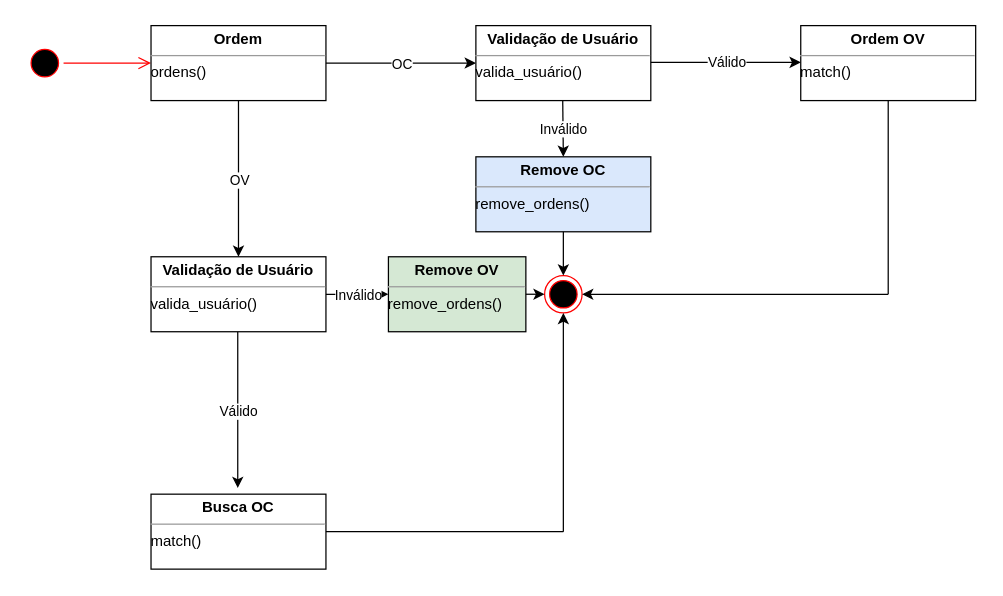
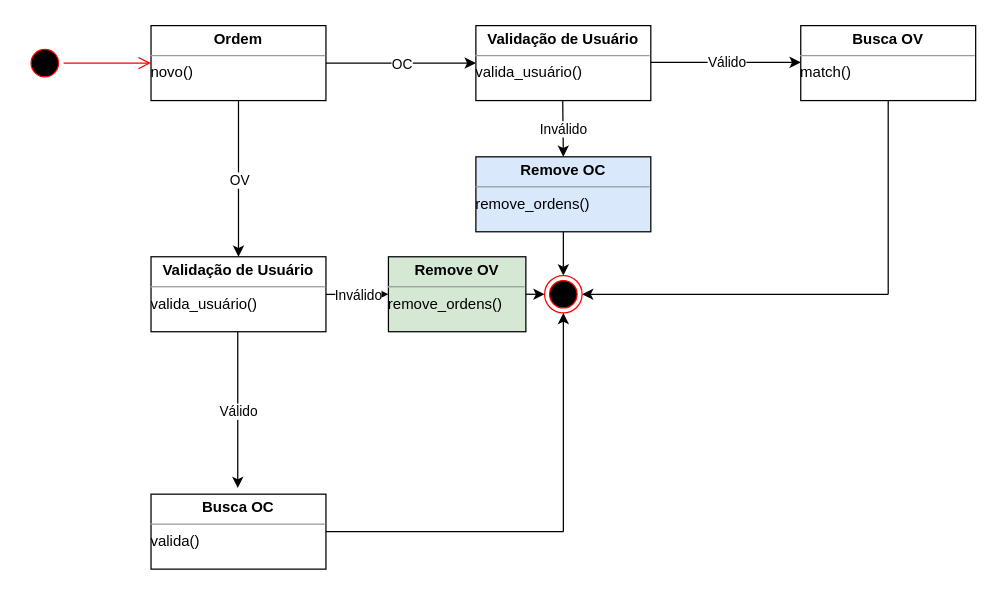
- <mxCell id="4" value="&lt;p style=&quot;margin:0px;margin-top:4px;text-align:center;&quot;&gt;&lt;b&gt;Ordem&lt;/b&gt;&lt;/p&gt;&lt;hr size=&quot;1&quot;&gt;&lt;div style=&quot;height:2px;&quot;&gt;ordens()&lt;/div&gt;" style="verticalAlign=top;align=left;overflow=fill;fontSize=12;fontFamily=Helvetica;html=1;" vertex="1" parent="1"><mxGeometry x="120" y="20" width="140" height="60" as="geometry" /></mxCell>
+ <mxCell id="4" value="&lt;p style=&quot;margin:0px;margin-top:4px;text-align:center;&quot;&gt;&lt;b&gt;Ordem&lt;/b&gt;&lt;/p&gt;&lt;hr size=&quot;1&quot;&gt;&lt;div style=&quot;height:2px;&quot;&gt;novo()&lt;/div&gt;" style="verticalAlign=top;align=left;overflow=fill;fontSize=12;fontFamily=Helvetica;html=1;" vertex="1" parent="1"><mxGeometry x="120" y="20" width="140" height="60" as="geometry" /></mxCell>
- <mxCell id="11" value="&lt;p style=&quot;margin:0px;margin-top:4px;text-align:center;&quot;&gt;&lt;b&gt;Ordem OV&lt;/b&gt;&lt;/p&gt;&lt;hr size=&quot;1&quot;&gt;&lt;div style=&quot;height:2px;&quot;&gt;match()&lt;/div&gt;" style="verticalAlign=top;align=left;overflow=fill;fontSize=12;fontFamily=Helvetica;html=1;" vertex="1" parent="1"><mxGeometry x="640" y="20" width="140" height="60" as="geometry" /></mxCell>
+ <mxCell id="11" value="&lt;p style=&quot;margin:0px;margin-top:4px;text-align:center;&quot;&gt;&lt;b&gt;Busca OV&lt;/b&gt;&lt;/p&gt;&lt;hr size=&quot;1&quot;&gt;&lt;div style=&quot;height:2px;&quot;&gt;match()&lt;/div&gt;" style="verticalAlign=top;align=left;overflow=fill;fontSize=12;fontFamily=Helvetica;html=1;" vertex="1" parent="1"><mxGeometry x="640" y="20" width="140" height="60" as="geometry" /></mxCell>
- <mxCell id="10" value="&lt;p style=&quot;margin:0px;margin-top:4px;text-align:center;&quot;&gt;&lt;b&gt;Busca OC&lt;/b&gt;&lt;/p&gt;&lt;hr size=&quot;1&quot;&gt;&lt;div style=&quot;height:2px;&quot;&gt;match()&lt;/div&gt;" style="verticalAlign=top;align=left;overflow=fill;fontSize=12;fontFamily=Helvetica;html=1;" vertex="1" parent="1"><mxGeometry x="120" y="395" width="140" height="60" as="geometry" /></mxCell>
+ <mxCell id="10" value="&lt;p style=&quot;margin:0px;margin-top:4px;text-align:center;&quot;&gt;&lt;b&gt;Busca OC&lt;/b&gt;&lt;/p&gt;&lt;hr size=&quot;1&quot;&gt;&lt;div style=&quot;height:2px;&quot;&gt;valida()&lt;/div&gt;" style="verticalAlign=top;align=left;overflow=fill;fontSize=12;fontFamily=Helvetica;html=1;" vertex="1" parent="1"><mxGeometry x="120" y="395" width="140" height="60" as="geometry" /></mxCell>
